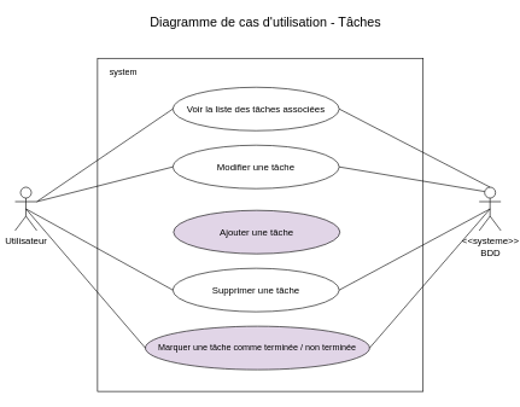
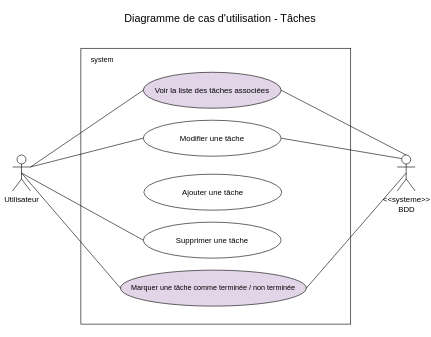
- <mxCell id="7" value="Voir la liste des tâches associées" style="ellipse;whiteSpace=wrap;html=1;fontSize=13;" vertex="1" parent="1"><mxGeometry x="238" y="120" width="230" height="60" as="geometry" /></mxCell>
+ <mxCell id="7" value="Voir la liste des tâches associées" style="ellipse;whiteSpace=wrap;html=1;fontSize=13;fillColor=#e1d5e7;" vertex="1" parent="1"><mxGeometry x="238" y="120" width="230" height="60" as="geometry" /></mxCell>
- <mxCell id="13" value="Ajouter une tâche" style="ellipse;whiteSpace=wrap;html=1;fontSize=13;fillColor=#e1d5e7;" vertex="1" parent="1"><mxGeometry x="239" y="290" width="230" height="60" as="geometry" /></mxCell>
+ <mxCell id="13" value="Ajouter une tâche" style="ellipse;whiteSpace=wrap;html=1;fontSize=13;" vertex="1" parent="1"><mxGeometry x="239" y="290" width="230" height="60" as="geometry" /></mxCell>
- <mxCell id="16" value="" style="endArrow=none;html=1;fontSize=15;entryX=0.5;entryY=0.5;entryDx=0;entryDy=0;exitX=1;exitY=0.5;exitDx=0;exitDy=0;entryPerimeter=0;" edge="1" parent="1" source="14" target="6"><mxGeometry width="50" height="50" relative="1" as="geometry"><mxPoint x="479" y="330" as="sourcePoint" /><mxPoint x="671.5" y="200" as="targetPoint" /></mxGeometry></mxCell>
